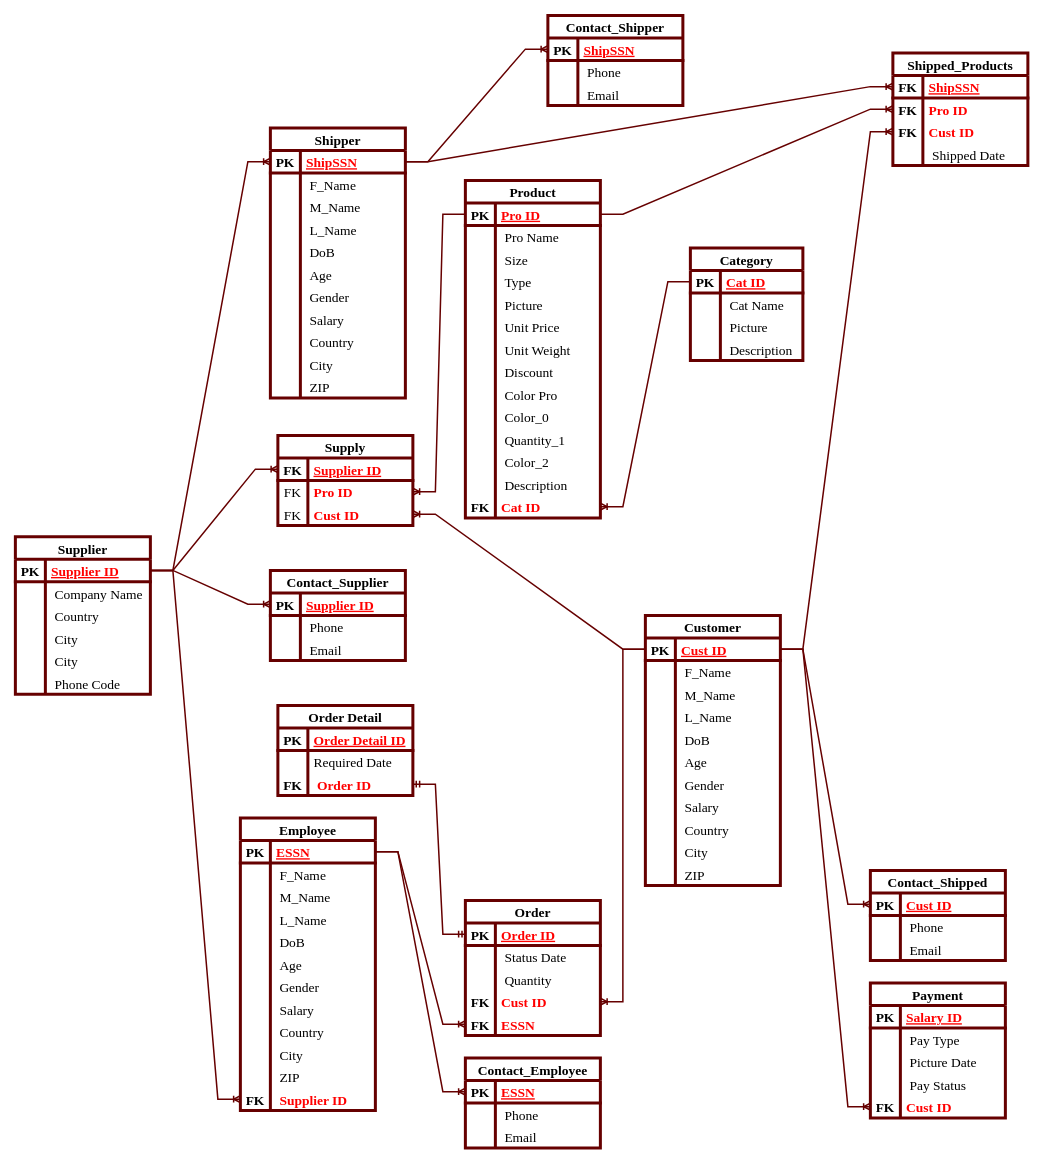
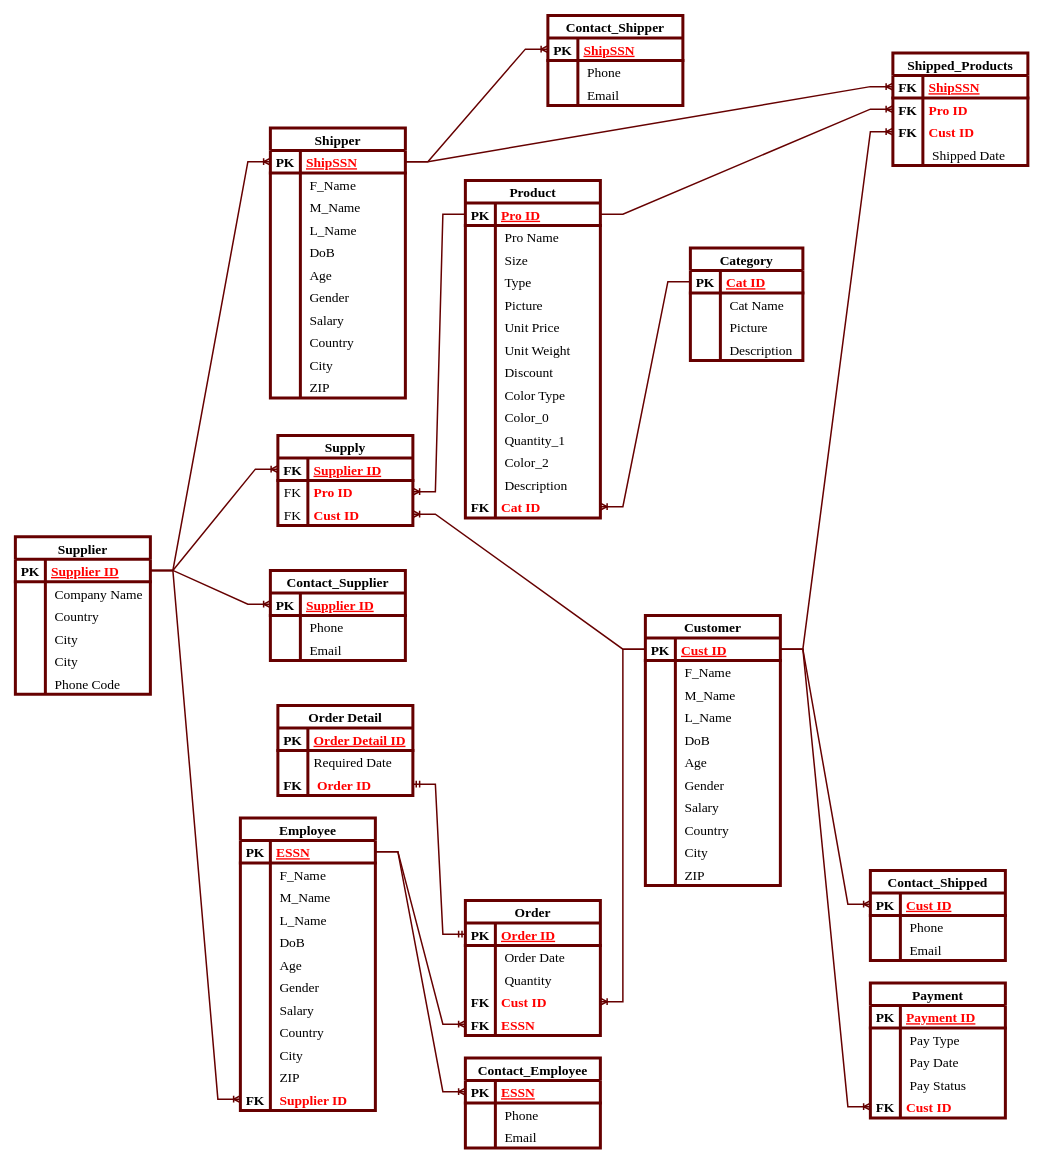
- <mxCell id="149" value=" Color Pro" style="shape=partialRectangle;connectable=0;fillColor=none;top=0;left=0;bottom=0;right=0;align=left;spacingLeft=6;overflow=hidden;fontFamily=Times New Roman;fontSize=18;strokeColor=#660000;strokeWidth=4;" vertex="1" parent="147"><mxGeometry x="40" width="140" height="30" as="geometry"><mxRectangle width="140" height="30" as="alternateBounds" /></mxGeometry></mxCell>
+ <mxCell id="149" value=" Color Type" style="shape=partialRectangle;connectable=0;fillColor=none;top=0;left=0;bottom=0;right=0;align=left;spacingLeft=6;overflow=hidden;fontFamily=Times New Roman;fontSize=18;strokeColor=#660000;strokeWidth=4;" vertex="1" parent="147"><mxGeometry x="40" width="140" height="30" as="geometry"><mxRectangle width="140" height="30" as="alternateBounds" /></mxGeometry></mxCell>
- <mxCell id="171" value=" Status Date" style="shape=partialRectangle;connectable=0;fillColor=none;top=0;left=0;bottom=0;right=0;align=left;spacingLeft=6;overflow=hidden;fontFamily=Times New Roman;fontSize=18;strokeColor=#660000;strokeWidth=4;" vertex="1" parent="169"><mxGeometry x="40" width="140" height="30" as="geometry"><mxRectangle width="140" height="30" as="alternateBounds" /></mxGeometry></mxCell>
+ <mxCell id="171" value=" Order Date" style="shape=partialRectangle;connectable=0;fillColor=none;top=0;left=0;bottom=0;right=0;align=left;spacingLeft=6;overflow=hidden;fontFamily=Times New Roman;fontSize=18;strokeColor=#660000;strokeWidth=4;" vertex="1" parent="169"><mxGeometry x="40" width="140" height="30" as="geometry"><mxRectangle width="140" height="30" as="alternateBounds" /></mxGeometry></mxCell>
- <mxCell id="207" value="Salary ID" style="shape=partialRectangle;connectable=0;fillColor=none;top=0;left=0;bottom=0;right=0;align=left;spacingLeft=6;fontStyle=5;overflow=hidden;fontFamily=Times New Roman;fontSize=18;strokeColor=#660000;strokeWidth=4;fontColor=#FF0000;" vertex="1" parent="205"><mxGeometry x="40" width="140" height="30" as="geometry"><mxRectangle width="140" height="30" as="alternateBounds" /></mxGeometry></mxCell>
+ <mxCell id="207" value="Payment ID" style="shape=partialRectangle;connectable=0;fillColor=none;top=0;left=0;bottom=0;right=0;align=left;spacingLeft=6;fontStyle=5;overflow=hidden;fontFamily=Times New Roman;fontSize=18;strokeColor=#660000;strokeWidth=4;fontColor=#FF0000;" vertex="1" parent="205"><mxGeometry x="40" width="140" height="30" as="geometry"><mxRectangle width="140" height="30" as="alternateBounds" /></mxGeometry></mxCell>
- <mxCell id="213" value=" Picture Date" style="shape=partialRectangle;connectable=0;fillColor=none;top=0;left=0;bottom=0;right=0;align=left;spacingLeft=6;overflow=hidden;fontFamily=Times New Roman;fontSize=18;strokeColor=#660000;strokeWidth=4;" vertex="1" parent="211"><mxGeometry x="40" width="140" height="30" as="geometry"><mxRectangle width="140" height="30" as="alternateBounds" /></mxGeometry></mxCell>
+ <mxCell id="213" value=" Pay Date" style="shape=partialRectangle;connectable=0;fillColor=none;top=0;left=0;bottom=0;right=0;align=left;spacingLeft=6;overflow=hidden;fontFamily=Times New Roman;fontSize=18;strokeColor=#660000;strokeWidth=4;" vertex="1" parent="211"><mxGeometry x="40" width="140" height="30" as="geometry"><mxRectangle width="140" height="30" as="alternateBounds" /></mxGeometry></mxCell>
